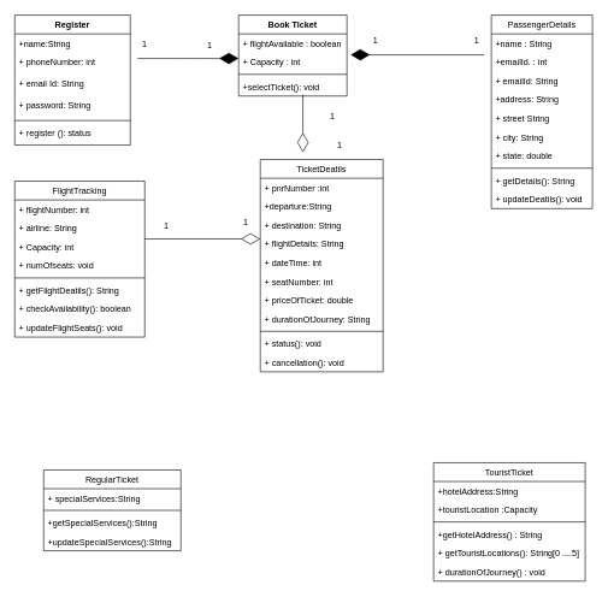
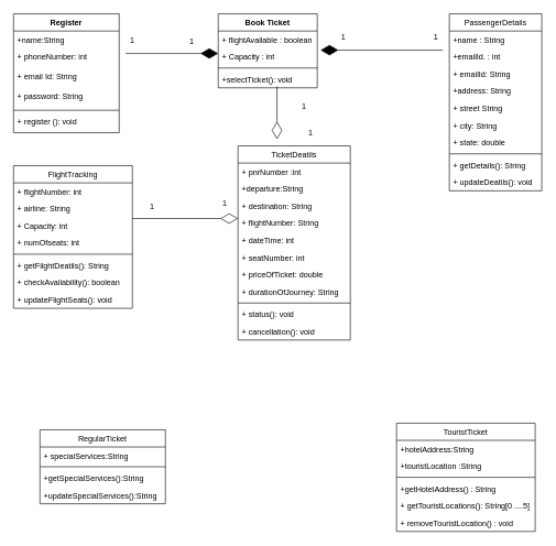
- <mxCell id="8" value="+ register (): status" style="text;strokeColor=none;fillColor=none;align=left;verticalAlign=top;spacingLeft=4;spacingRight=4;overflow=hidden;rotatable=0;points=[[0,0.5],[1,0.5]];portConstraint=eastwest;" vertex="1" parent="2"><mxGeometry y="150" width="160" height="30" as="geometry" /></mxCell>
+ <mxCell id="8" value="+ register (): void" style="text;strokeColor=none;fillColor=none;align=left;verticalAlign=top;spacingLeft=4;spacingRight=4;overflow=hidden;rotatable=0;points=[[0,0.5],[1,0.5]];portConstraint=eastwest;" vertex="1" parent="2"><mxGeometry y="150" width="160" height="30" as="geometry" /></mxCell>
- <mxCell id="38" value="+ flightDetails: String" style="text;strokeColor=none;fillColor=none;align=left;verticalAlign=top;spacingLeft=4;spacingRight=4;overflow=hidden;rotatable=0;points=[[0,0.5],[1,0.5]];portConstraint=eastwest;" vertex="1" parent="34"><mxGeometry y="104" width="170" height="26" as="geometry" /></mxCell>
+ <mxCell id="38" value="+ flightNumber: String" style="text;strokeColor=none;fillColor=none;align=left;verticalAlign=top;spacingLeft=4;spacingRight=4;overflow=hidden;rotatable=0;points=[[0,0.5],[1,0.5]];portConstraint=eastwest;" vertex="1" parent="34"><mxGeometry y="104" width="170" height="26" as="geometry" /></mxCell>
- <mxCell id="29" value="+ numOfseats: void" style="text;strokeColor=none;fillColor=none;align=left;verticalAlign=top;spacingLeft=4;spacingRight=4;overflow=hidden;rotatable=0;points=[[0,0.5],[1,0.5]];portConstraint=eastwest;" vertex="1" parent="25"><mxGeometry y="104" width="180" height="26" as="geometry" /></mxCell>
+ <mxCell id="29" value="+ numOfseats: int" style="text;strokeColor=none;fillColor=none;align=left;verticalAlign=top;spacingLeft=4;spacingRight=4;overflow=hidden;rotatable=0;points=[[0,0.5],[1,0.5]];portConstraint=eastwest;" vertex="1" parent="25"><mxGeometry y="104" width="180" height="26" as="geometry" /></mxCell>
- <mxCell id="53" value="+touristLocation :Capacity" style="text;strokeColor=none;fillColor=none;align=left;verticalAlign=top;spacingLeft=4;spacingRight=4;overflow=hidden;rotatable=0;points=[[0,0.5],[1,0.5]];portConstraint=eastwest;" vertex="1" parent="51"><mxGeometry y="52" width="210" height="26" as="geometry" /></mxCell>
+ <mxCell id="53" value="+touristLocation :String" style="text;strokeColor=none;fillColor=none;align=left;verticalAlign=top;spacingLeft=4;spacingRight=4;overflow=hidden;rotatable=0;points=[[0,0.5],[1,0.5]];portConstraint=eastwest;" vertex="1" parent="51"><mxGeometry y="52" width="210" height="26" as="geometry" /></mxCell>
- <mxCell id="57" value="+ durationOfJourney() : void" style="text;strokeColor=none;fillColor=none;align=left;verticalAlign=top;spacingLeft=4;spacingRight=4;overflow=hidden;rotatable=0;points=[[0,0.5],[1,0.5]];portConstraint=eastwest;" vertex="1" parent="51"><mxGeometry y="138" width="210" height="26" as="geometry" /></mxCell>
+ <mxCell id="57" value="+ removeTouristLocation() : void" style="text;strokeColor=none;fillColor=none;align=left;verticalAlign=top;spacingLeft=4;spacingRight=4;overflow=hidden;rotatable=0;points=[[0,0.5],[1,0.5]];portConstraint=eastwest;" vertex="1" parent="51"><mxGeometry y="138" width="210" height="26" as="geometry" /></mxCell>
